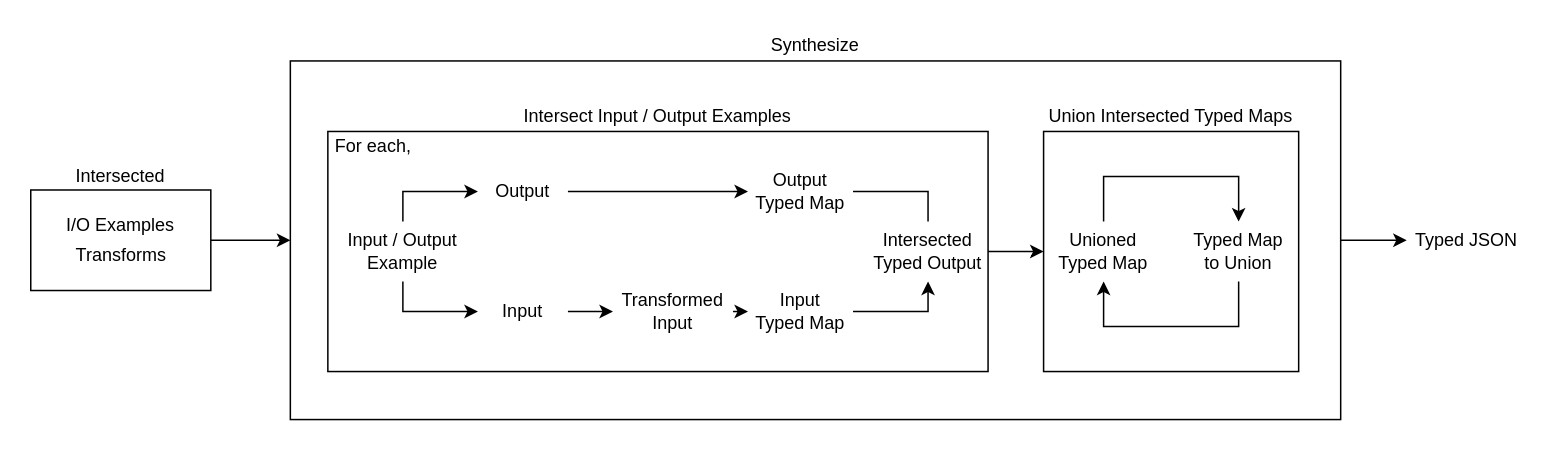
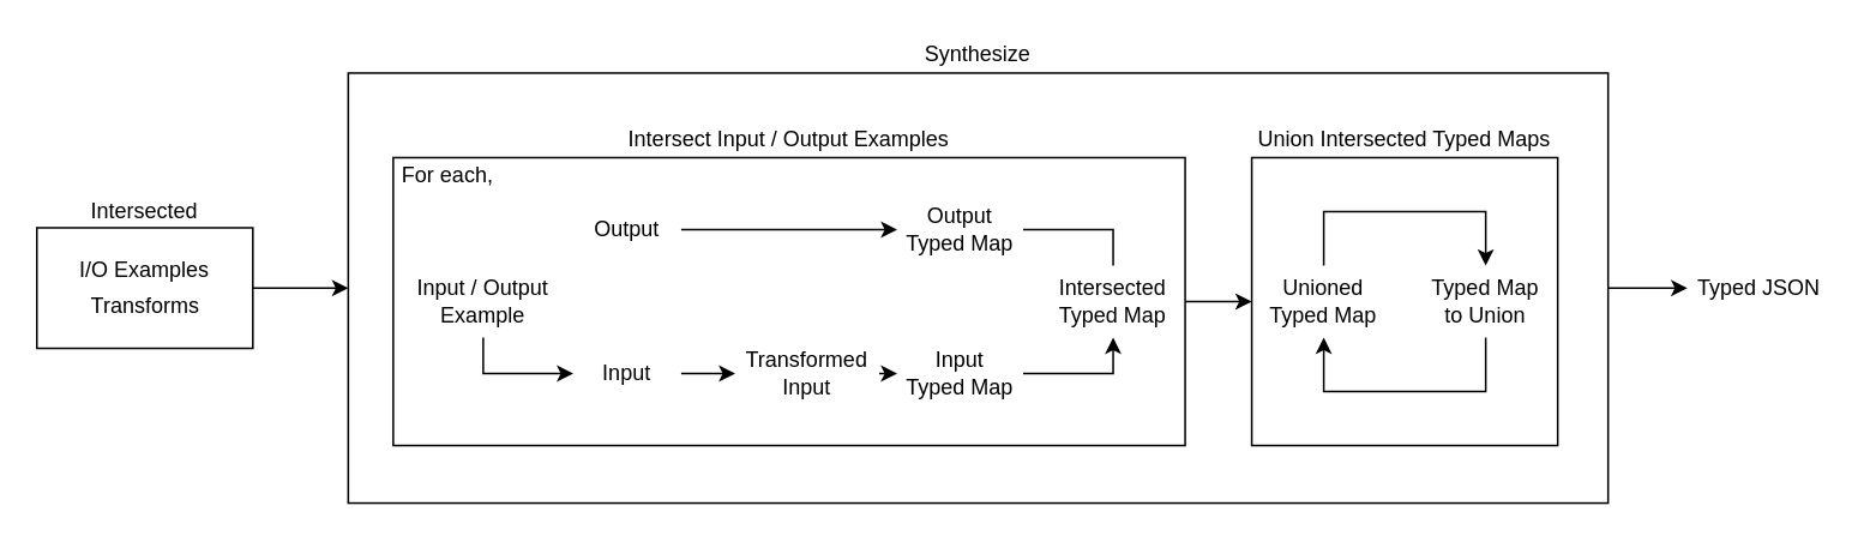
- <mxCell id="16" style="edgeStyle=orthogonalEdgeStyle;rounded=0;orthogonalLoop=1;jettySize=auto;html=1;entryX=0;entryY=0.5;entryDx=0;entryDy=0;exitX=0.5;exitY=0;exitDx=0;exitDy=0;" parent="1" source="18" target="15" edge="1"><mxGeometry relative="1" as="geometry" /></mxCell>
- <mxCell id="19" value="Intersected&lt;br&gt;Typed Output" style="text;html=1;strokeColor=none;fillColor=none;align=center;verticalAlign=middle;whiteSpace=wrap;rounded=0;" parent="1" vertex="1"><mxGeometry x="578" y="147" width="80" height="40" as="geometry" /></mxCell>
+ <mxCell id="19" value="Intersected&lt;br&gt;Typed Map" style="text;html=1;strokeColor=none;fillColor=none;align=center;verticalAlign=middle;whiteSpace=wrap;rounded=0;" parent="1" vertex="1"><mxGeometry x="578" y="147" width="80" height="40" as="geometry" /></mxCell>
